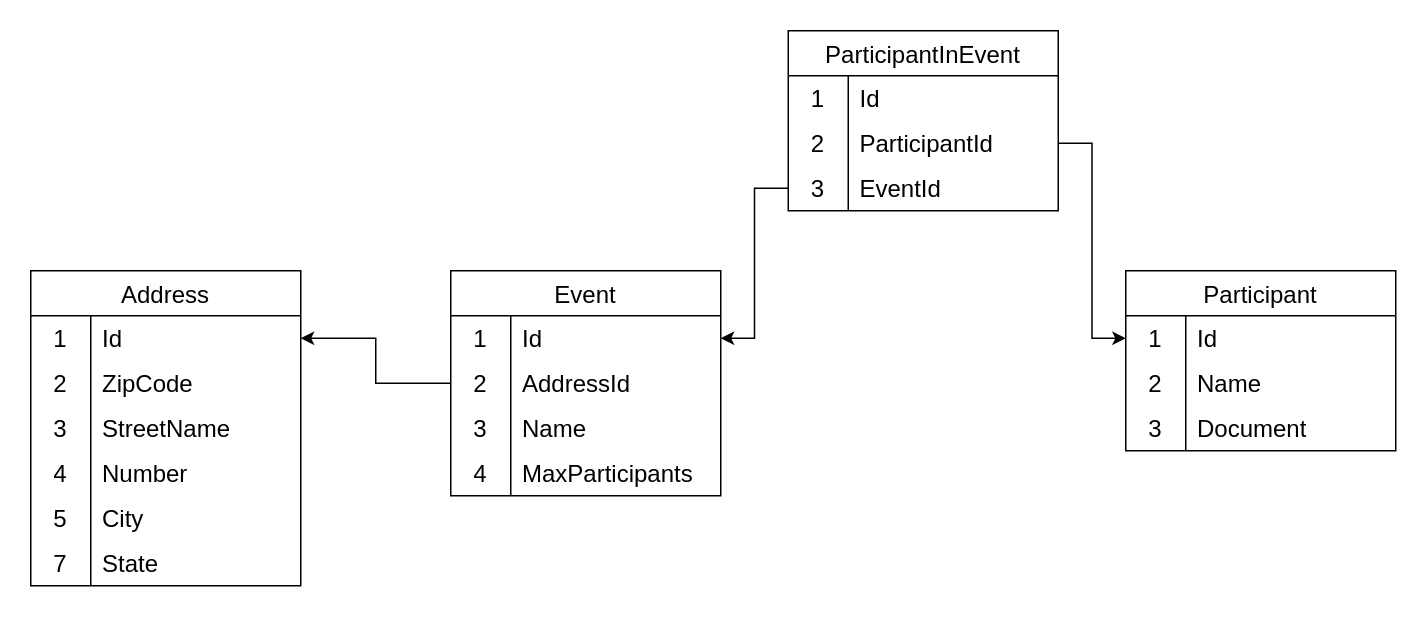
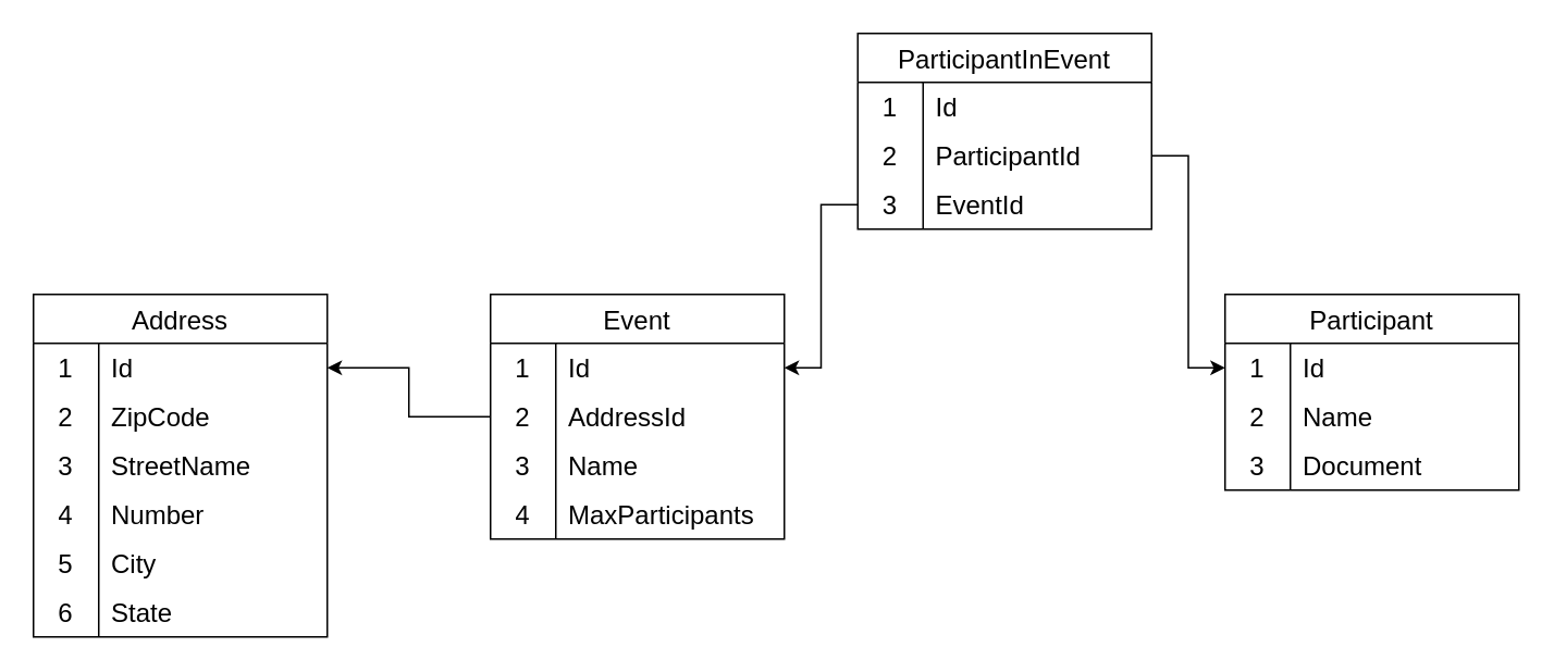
- <mxCell id="32" value="7" style="shape=partialRectangle;html=1;whiteSpace=wrap;connectable=0;fillColor=none;top=0;left=0;bottom=0;right=0;overflow=hidden;strokeColor=inherit;fontSize=16;" vertex="1" parent="31"><mxGeometry width="40" height="30" as="geometry"><mxRectangle width="40" height="30" as="alternateBounds" /></mxGeometry></mxCell>
+ <mxCell id="32" value="6" style="shape=partialRectangle;html=1;whiteSpace=wrap;connectable=0;fillColor=none;top=0;left=0;bottom=0;right=0;overflow=hidden;strokeColor=inherit;fontSize=16;" vertex="1" parent="31"><mxGeometry width="40" height="30" as="geometry"><mxRectangle width="40" height="30" as="alternateBounds" /></mxGeometry></mxCell>
